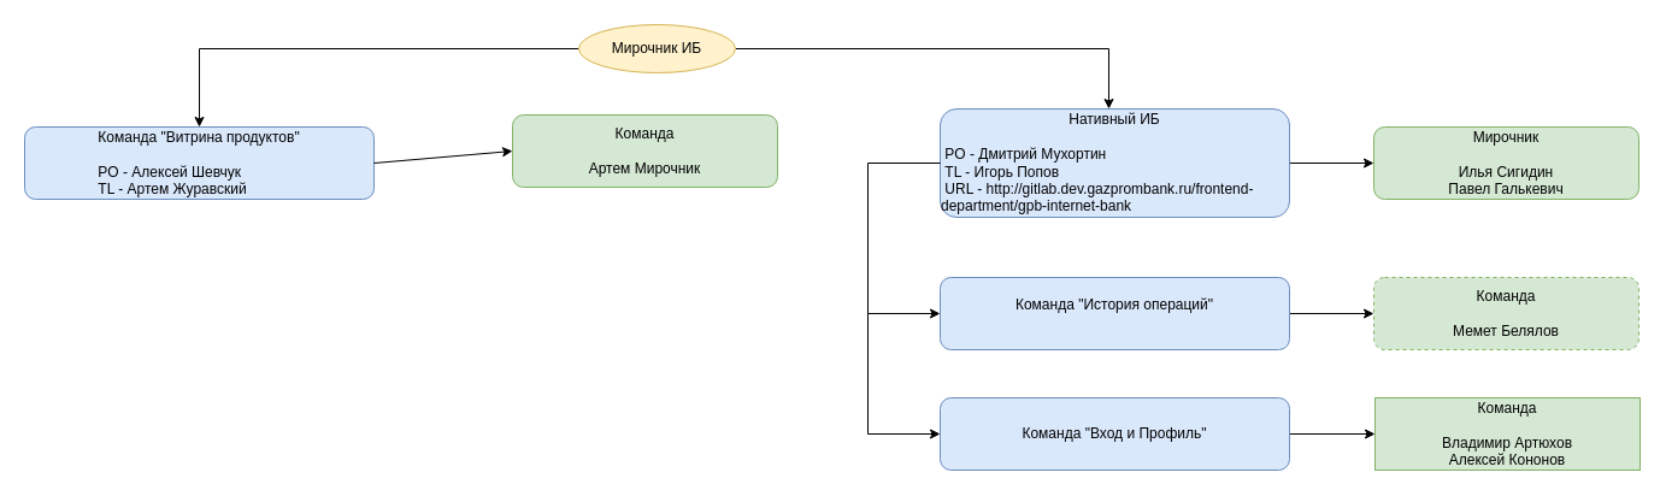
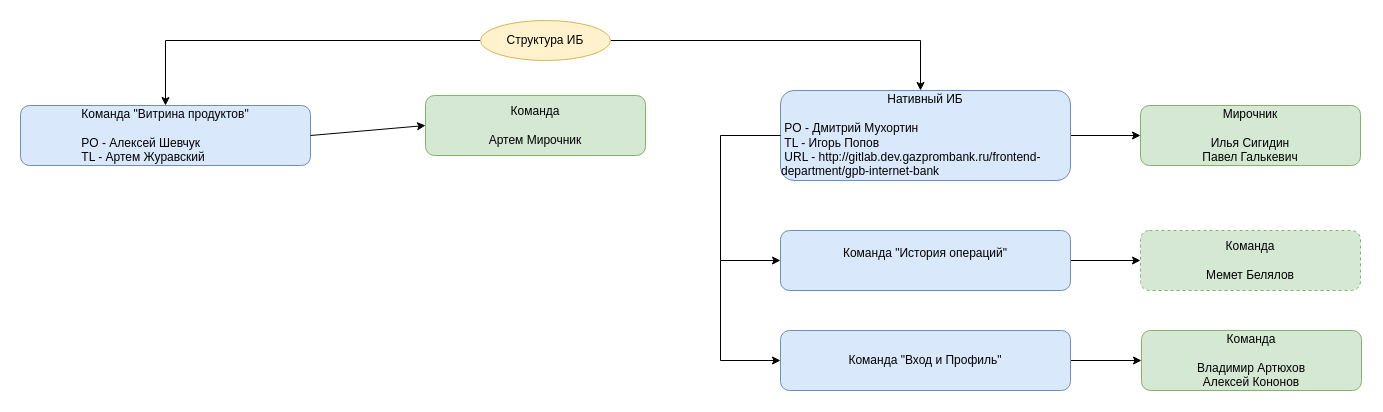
- <mxCell id="18" value="Мирочник ИБ" style="ellipse;whiteSpace=wrap;html=1;fillColor=#fff2cc;strokeColor=#d6b656;" vertex="1" parent="1"><mxGeometry x="480" y="20" width="130" height="40" as="geometry" /></mxCell>
+ <mxCell id="18" value="Структура ИБ" style="ellipse;whiteSpace=wrap;html=1;fillColor=#fff2cc;strokeColor=#d6b656;" vertex="1" parent="1"><mxGeometry x="480" y="20" width="130" height="40" as="geometry" /></mxCell>
- <mxCell id="12" value="Команда&lt;br&gt;&lt;br&gt;Владимир Артюхов&lt;br&gt;Алексей Кононов" style="whiteSpace=wrap;html=1;fillColor=#d5e8d4;strokeColor=#82b366;rounded=0;" vertex="1" parent="1"><mxGeometry x="1141" y="330" width="220" height="60" as="geometry" /></mxCell>
+ <mxCell id="12" value="Команда&lt;br&gt;&lt;br&gt;Владимир Артюхов&lt;br&gt;Алексей Кононов" style="rounded=1;whiteSpace=wrap;html=1;fillColor=#d5e8d4;strokeColor=#82b366;" vertex="1" parent="1"><mxGeometry x="1141" y="330" width="220" height="60" as="geometry" /></mxCell>
